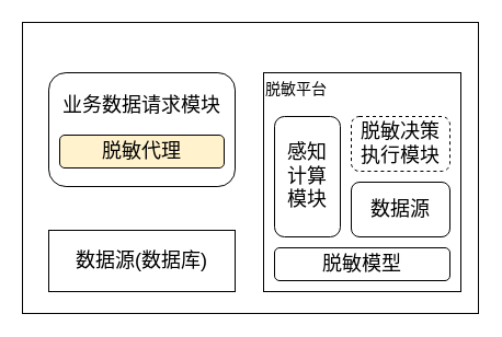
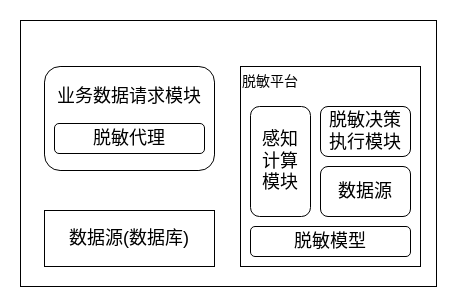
- <mxCell id="10" value="&lt;font style=&quot;font-size: 18px;&quot;&gt;脱敏决策执行模块&lt;/font&gt;" style="rounded=1;whiteSpace=wrap;html=1;dashed=1;" vertex="1" parent="1"><mxGeometry x="320" y="106" width="90" height="50" as="geometry" /></mxCell>
+ <mxCell id="10" value="&lt;font style=&quot;font-size: 18px;&quot;&gt;脱敏决策执行模块&lt;/font&gt;" style="rounded=1;whiteSpace=wrap;html=1;" vertex="1" parent="1"><mxGeometry x="320" y="106" width="90" height="50" as="geometry" /></mxCell>
- <mxCell id="5" value="&lt;font style=&quot;font-size: 18px;&quot;&gt;脱敏代理&lt;/font&gt;" style="rounded=1;whiteSpace=wrap;html=1;fillColor=#fff2cc;" vertex="1" parent="1"><mxGeometry x="54" y="123" width="150" height="30" as="geometry" /></mxCell>
+ <mxCell id="5" value="&lt;font style=&quot;font-size: 18px;&quot;&gt;脱敏代理&lt;/font&gt;" style="rounded=1;whiteSpace=wrap;html=1;" vertex="1" parent="1"><mxGeometry x="54" y="123" width="150" height="30" as="geometry" /></mxCell>
